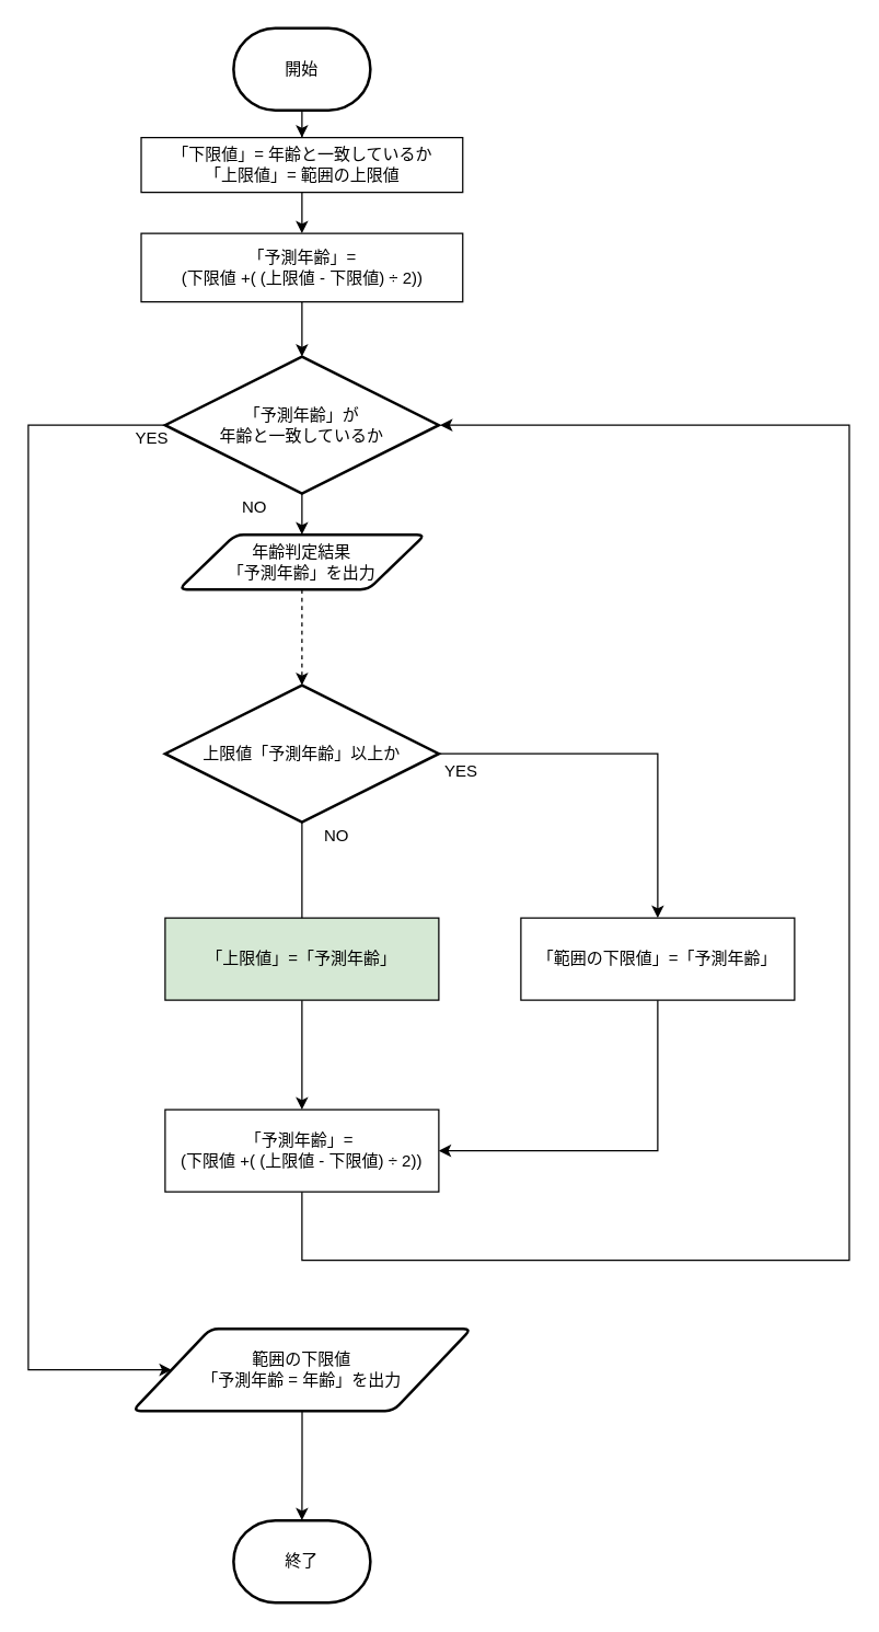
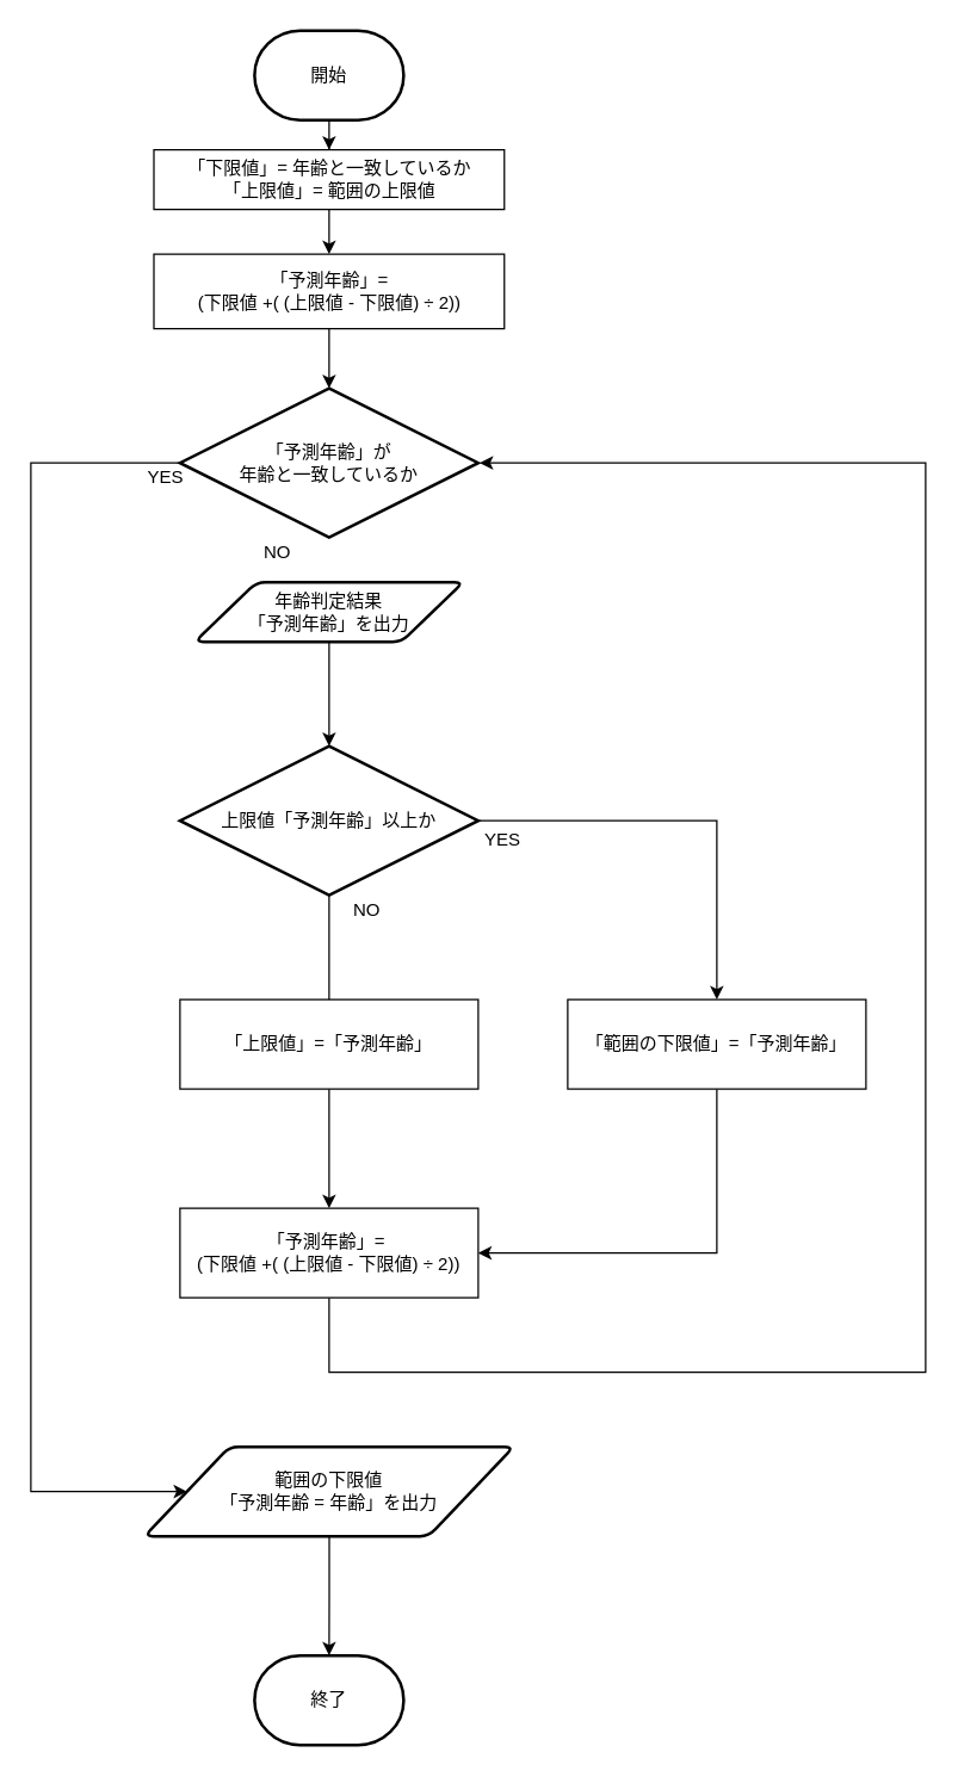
- <mxCell id="22" value="" style="edgeStyle=orthogonalEdgeStyle;rounded=0;orthogonalLoop=1;jettySize=auto;html=1;" parent="1" source="7" target="21" edge="1"><mxGeometry relative="1" as="geometry"><mxPoint x="220" y="360" as="sourcePoint" /><mxPoint x="220" y="500" as="targetPoint" /></mxGeometry></mxCell>
- <mxCell id="6" value="" style="edgeStyle=orthogonalEdgeStyle;rounded=0;orthogonalLoop=1;jettySize=auto;html=1;dashed=1;" parent="1" source="21" target="10" edge="1"><mxGeometry relative="1" as="geometry" /></mxCell>
+ <mxCell id="6" value="" style="edgeStyle=orthogonalEdgeStyle;rounded=0;orthogonalLoop=1;jettySize=auto;html=1;" parent="1" source="21" target="10" edge="1"><mxGeometry relative="1" as="geometry" /></mxCell>
- <mxCell id="16" value="「上限値」=「予測年齢」" style="rounded=0;whiteSpace=wrap;html=1;fillColor=#d5e8d4;" parent="1" vertex="1"><mxGeometry x="120" y="670" width="200" height="60" as="geometry" /></mxCell>
+ <mxCell id="16" value="「上限値」=「予測年齢」" style="rounded=0;whiteSpace=wrap;html=1;" parent="1" vertex="1"><mxGeometry x="120" y="670" width="200" height="60" as="geometry" /></mxCell>
